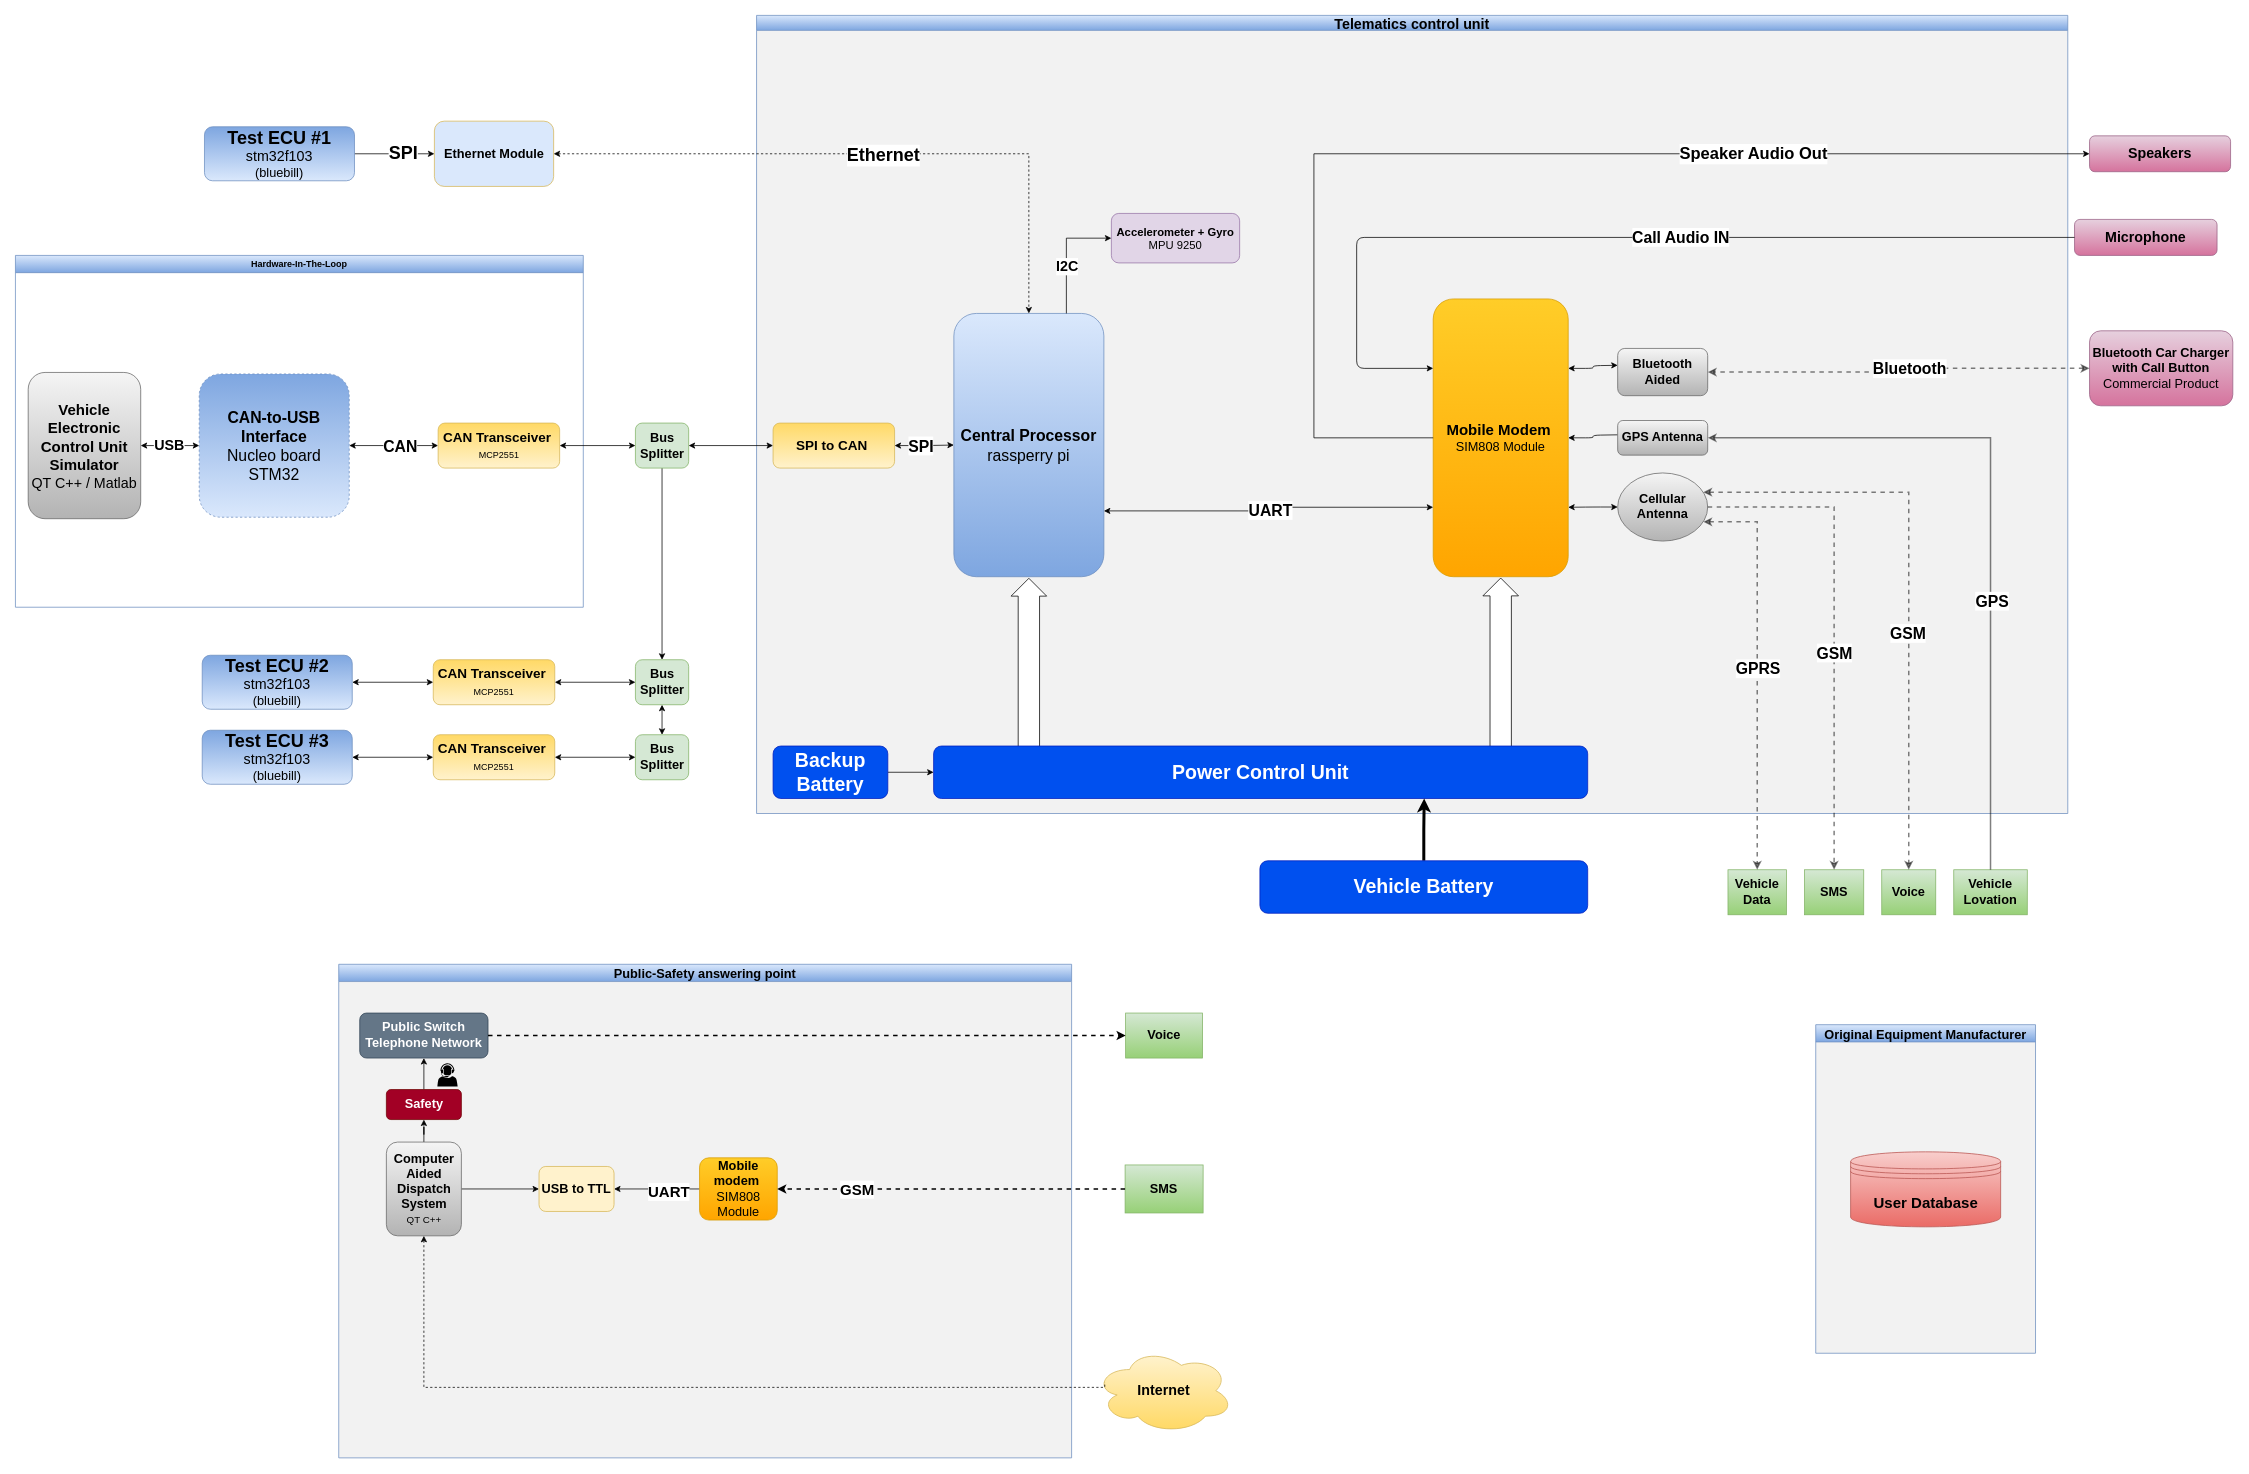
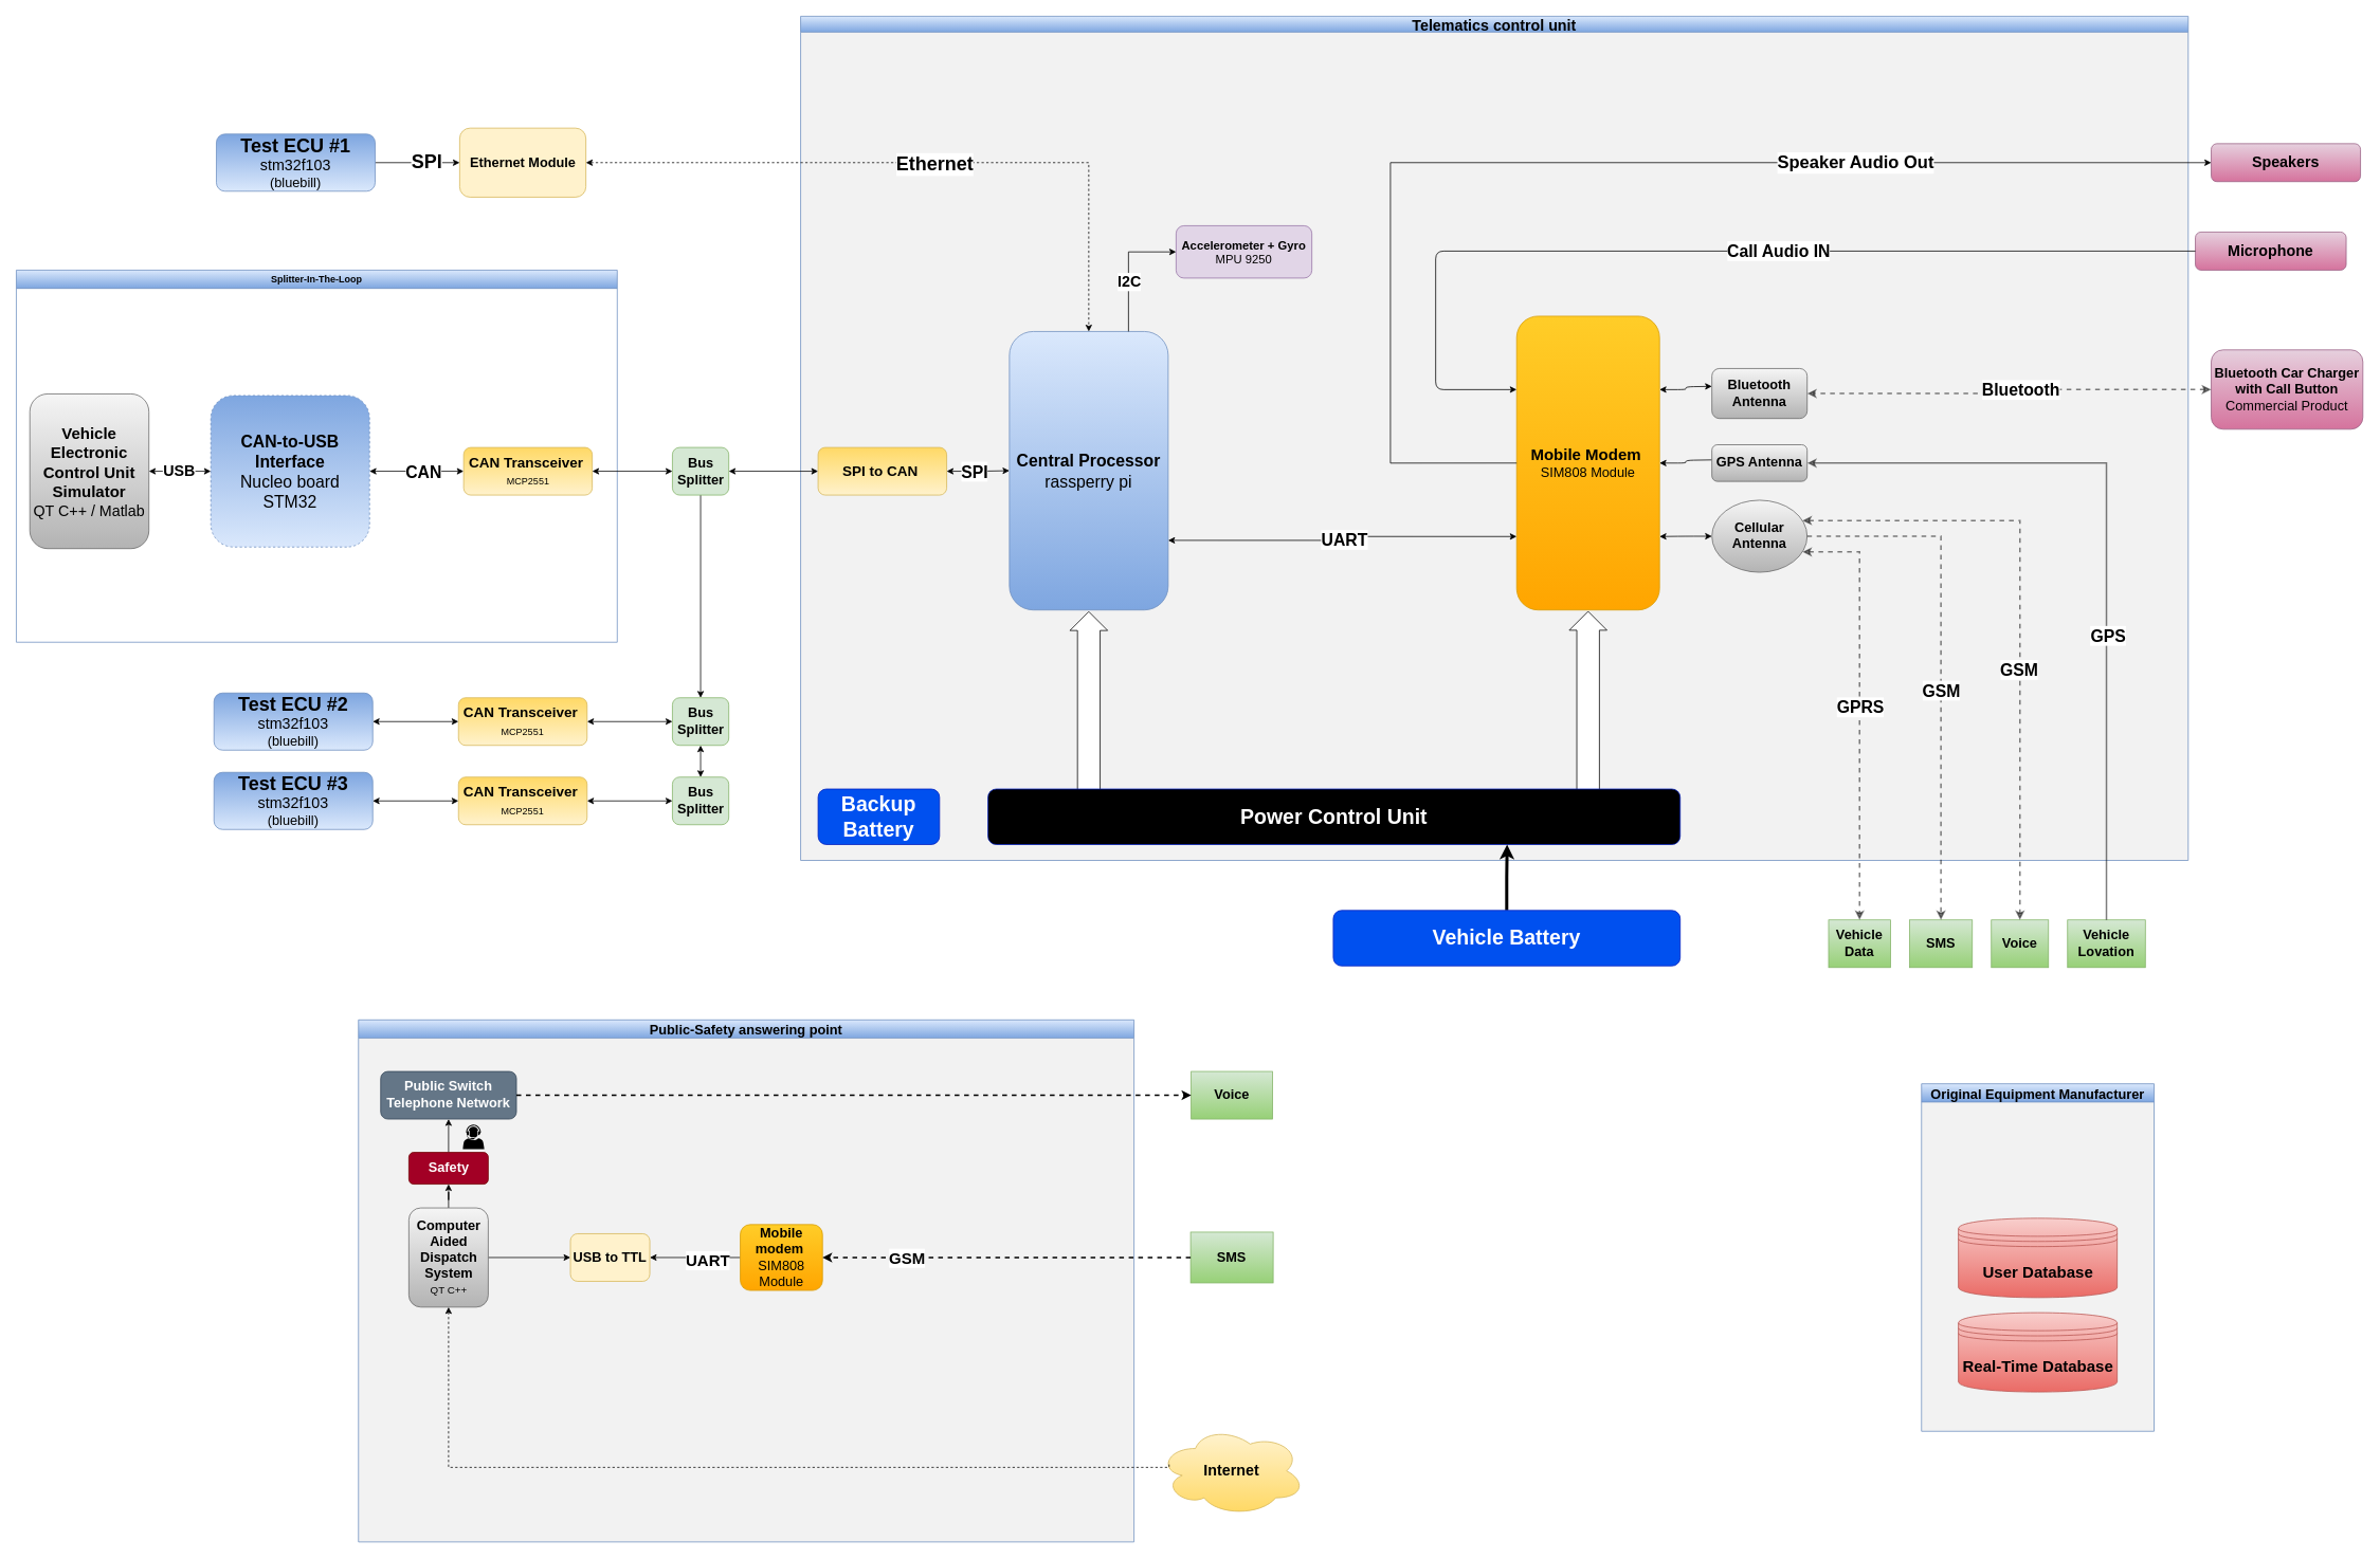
- <mxCell id="75" value="Ethernet Module" style="rounded=1;whiteSpace=wrap;html=1;fillColor=#dae8fc;strokeColor=#d6b656;fontStyle=1;fontSize=17;" vertex="1" parent="1"><mxGeometry x="578.5" y="161" width="159" height="87.01" as="geometry" /></mxCell>
+ <mxCell id="75" value="Ethernet Module" style="rounded=1;whiteSpace=wrap;html=1;fillColor=#fff2cc;strokeColor=#d6b656;fontStyle=1;fontSize=17;" vertex="1" parent="1"><mxGeometry x="578.5" y="161" width="159" height="87.01" as="geometry" /></mxCell>
- <mxCell id="30" value="Hardware-In-The-Loop" style="swimlane;fillColor=#dae8fc;startSize=23;gradientColor=#7ea6e0;strokeColor=#6c8ebf;" vertex="1" parent="1"><mxGeometry x="20" y="340" width="757" height="469" as="geometry" /></mxCell>
+ <mxCell id="30" value="Splitter-In-The-Loop" style="swimlane;fillColor=#dae8fc;startSize=23;gradientColor=#7ea6e0;strokeColor=#6c8ebf;" vertex="1" parent="1"><mxGeometry x="20" y="340" width="757" height="469" as="geometry" /></mxCell>
- <mxCell id="17" value="Bluetooth Aided" style="rounded=1;whiteSpace=wrap;html=1;fillColor=#f5f5f5;strokeColor=#666666;fontSize=17;fontStyle=1;gradientColor=#b3b3b3;" vertex="1" parent="5"><mxGeometry x="1147.97" y="444" width="120" height="63" as="geometry" /></mxCell>
+ <mxCell id="17" value="Bluetooth Antenna" style="rounded=1;whiteSpace=wrap;html=1;fillColor=#f5f5f5;strokeColor=#666666;fontSize=17;fontStyle=1;gradientColor=#b3b3b3;" vertex="1" parent="5"><mxGeometry x="1147.97" y="444" width="120" height="63" as="geometry" /></mxCell>
- <mxCell id="24" style="edgeStyle=orthogonalEdgeStyle;rounded=0;orthogonalLoop=1;jettySize=auto;html=1;" edge="1" parent="5" source="25" target="26"><mxGeometry relative="1" as="geometry" /></mxCell>
- <mxCell id="26" value="&lt;b style=&quot;font-size: 26px;&quot;&gt;&lt;font style=&quot;font-size: 26px;&quot;&gt;Power Control Unit&lt;/font&gt;&lt;/b&gt;" style="rounded=1;whiteSpace=wrap;html=1;fontSize=26;fillColor=#0050ef;strokeColor=#001DBC;fontColor=#ffffff;" vertex="1" parent="5"><mxGeometry x="236.02" y="974" width="871.98" height="70" as="geometry" /></mxCell>
+ <mxCell id="26" value="&lt;b style=&quot;font-size: 26px;&quot;&gt;&lt;font style=&quot;font-size: 26px;&quot;&gt;Power Control Unit&lt;/font&gt;&lt;/b&gt;" style="rounded=1;whiteSpace=wrap;html=1;fontSize=26;fillColor=#000000;strokeColor=#001DBC;fontColor=#ffffff;" vertex="1" parent="5"><mxGeometry x="236.02" y="974" width="871.98" height="70" as="geometry" /></mxCell>
+ <mxCell id="4" value="Real-Time Database" style="shape=datastore;whiteSpace=wrap;html=1;gradientColor=#ea6b66;fillColor=#f8cecc;strokeColor=#b85450;fontStyle=1;fontSize=20;" vertex="1" parent="2"><mxGeometry x="46.5" y="288.5" width="200" height="100" as="geometry" /></mxCell>
